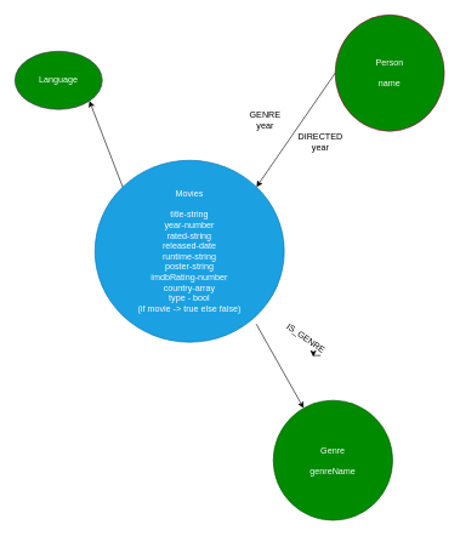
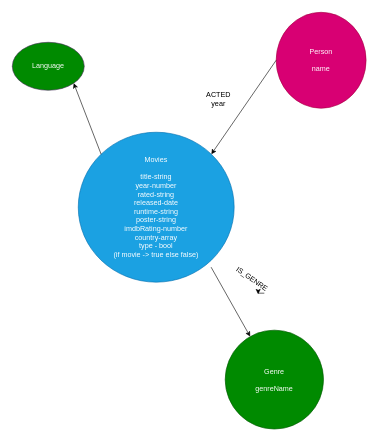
- <mxCell id="3" value="Person&lt;br&gt;&lt;br&gt;name" style="ellipse;whiteSpace=wrap;html=1;fillColor=#008a00;fontColor=#ffffff;strokeColor=#A50040;" vertex="1" parent="1"><mxGeometry x="460" y="20" width="150" height="160" as="geometry" /></mxCell>
+ <mxCell id="3" value="Person&lt;br&gt;&lt;br&gt;name" style="ellipse;whiteSpace=wrap;html=1;fillColor=#d80073;fontColor=#ffffff;strokeColor=#A50040;" vertex="1" parent="1"><mxGeometry x="460" y="20" width="150" height="160" as="geometry" /></mxCell>
- <mxCell id="5" value="GENRE&lt;br&gt;year" style="text;html=1;strokeColor=none;fillColor=none;align=center;verticalAlign=middle;whiteSpace=wrap;rounded=0;" vertex="1" parent="1"><mxGeometry x="334" y="150" width="60" height="30" as="geometry" /></mxCell>
+ <mxCell id="5" value="ACTED&lt;br&gt;year" style="text;html=1;strokeColor=none;fillColor=none;align=center;verticalAlign=middle;whiteSpace=wrap;rounded=0;" vertex="1" parent="1"><mxGeometry x="334" y="150" width="60" height="30" as="geometry" /></mxCell>
- <mxCell id="6" value="DIRECTED&lt;br&gt;year" style="text;html=1;strokeColor=none;fillColor=none;align=center;verticalAlign=middle;whiteSpace=wrap;rounded=0;" vertex="1" parent="1"><mxGeometry x="410" y="180" width="60" height="30" as="geometry" /></mxCell>
